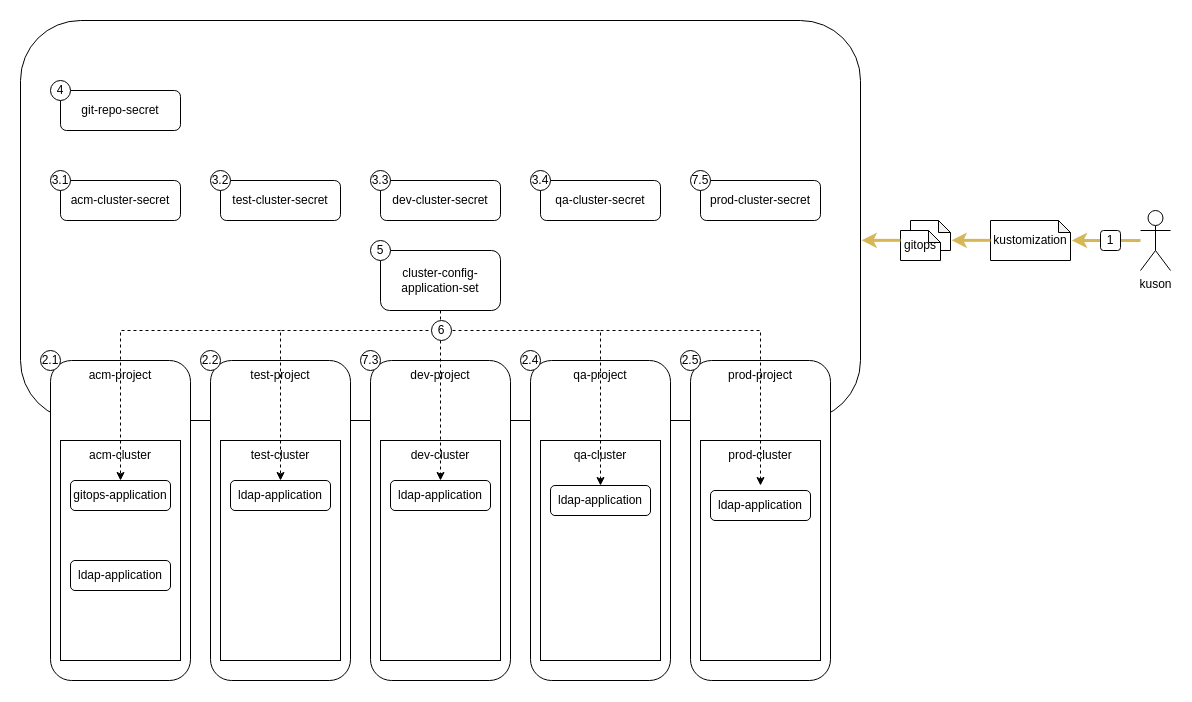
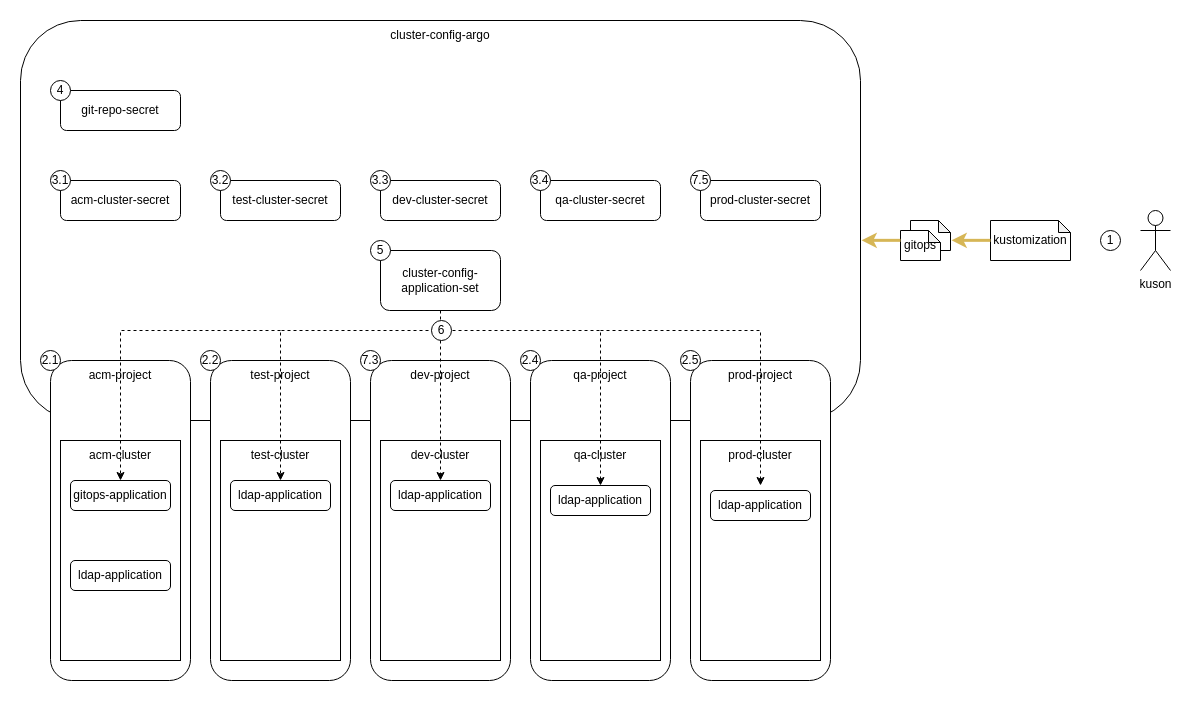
+ <mxCell id="3" value="cluster-config-argo" style="text;html=1;strokeColor=none;fillColor=none;align=center;verticalAlign=middle;whiteSpace=wrap;rounded=0;" vertex="1" parent="1"><mxGeometry x="375" y="20" width="130" height="30" as="geometry" /></mxCell>
- <mxCell id="48" value="1" style="whiteSpace=wrap;html=1;aspect=fixed;rounded=1;" vertex="1" parent="1"><mxGeometry x="1100" y="230" width="20" height="20" as="geometry" /></mxCell>
+ <mxCell id="48" value="1" style="ellipse;whiteSpace=wrap;html=1;aspect=fixed;" vertex="1" parent="1"><mxGeometry x="1100" y="230" width="20" height="20" as="geometry" /></mxCell>
- <mxCell id="41" style="edgeStyle=orthogonalEdgeStyle;rounded=0;orthogonalLoop=1;jettySize=auto;html=1;entryX=1.016;entryY=0.497;entryDx=0;entryDy=0;entryPerimeter=0;fillColor=#fff2cc;strokeColor=#d6b656;strokeWidth=3;" edge="1" parent="1" source="42" target="45"><mxGeometry relative="1" as="geometry"><Array as="points" /></mxGeometry></mxCell>
